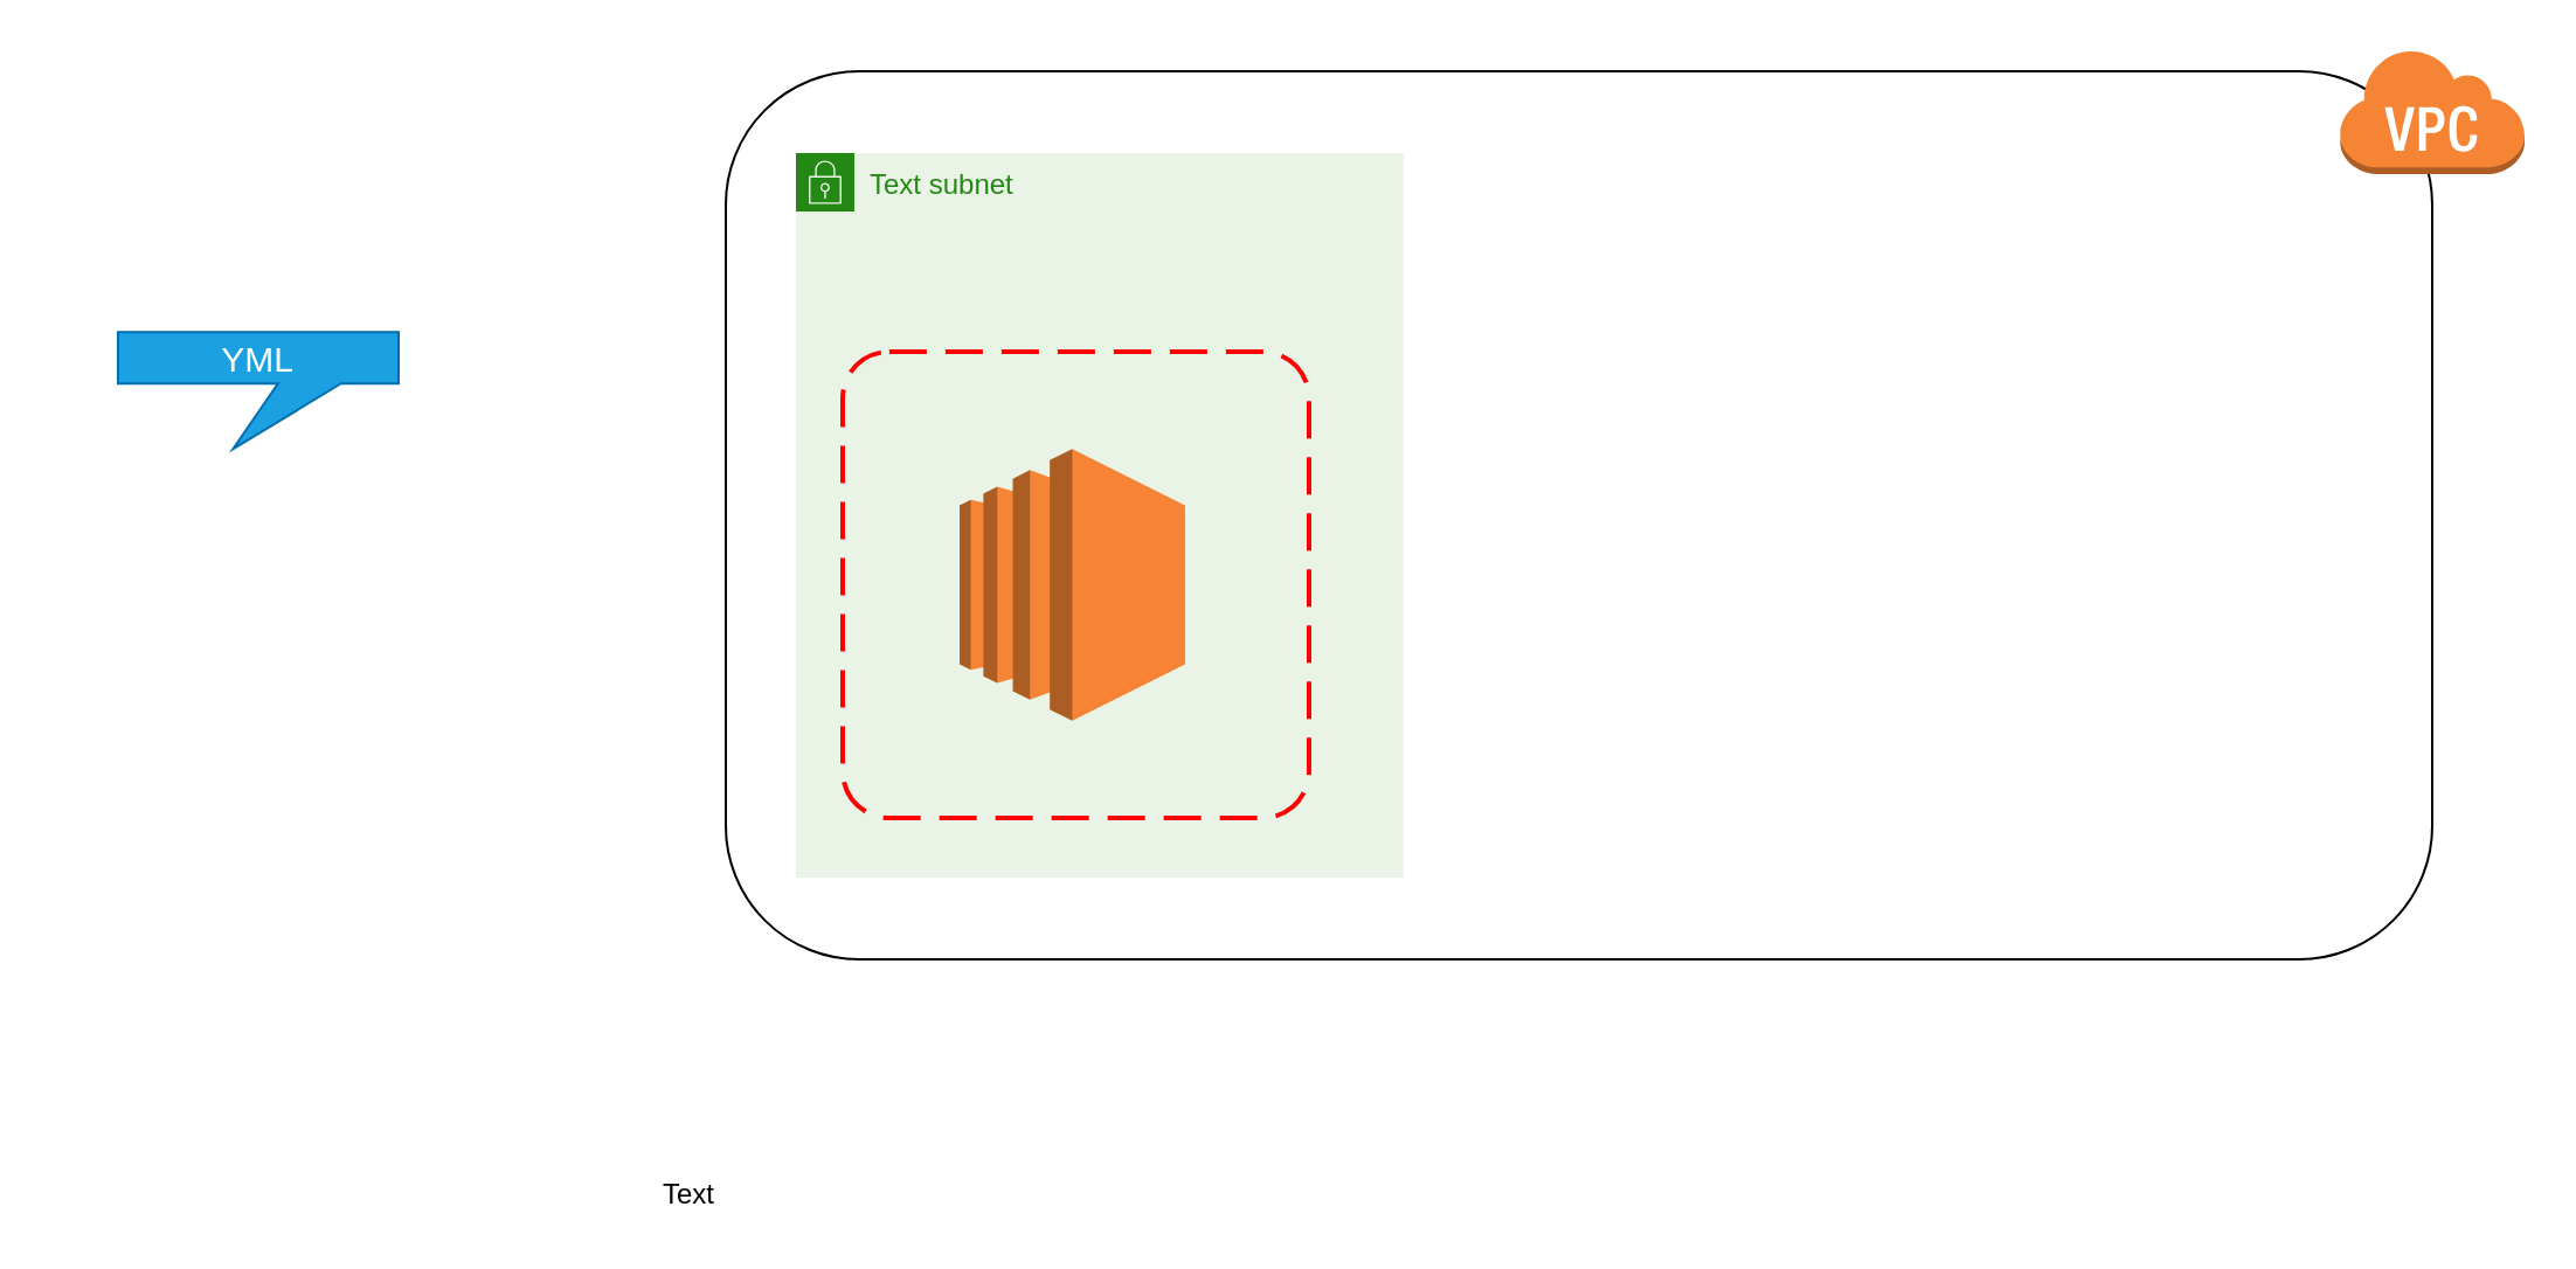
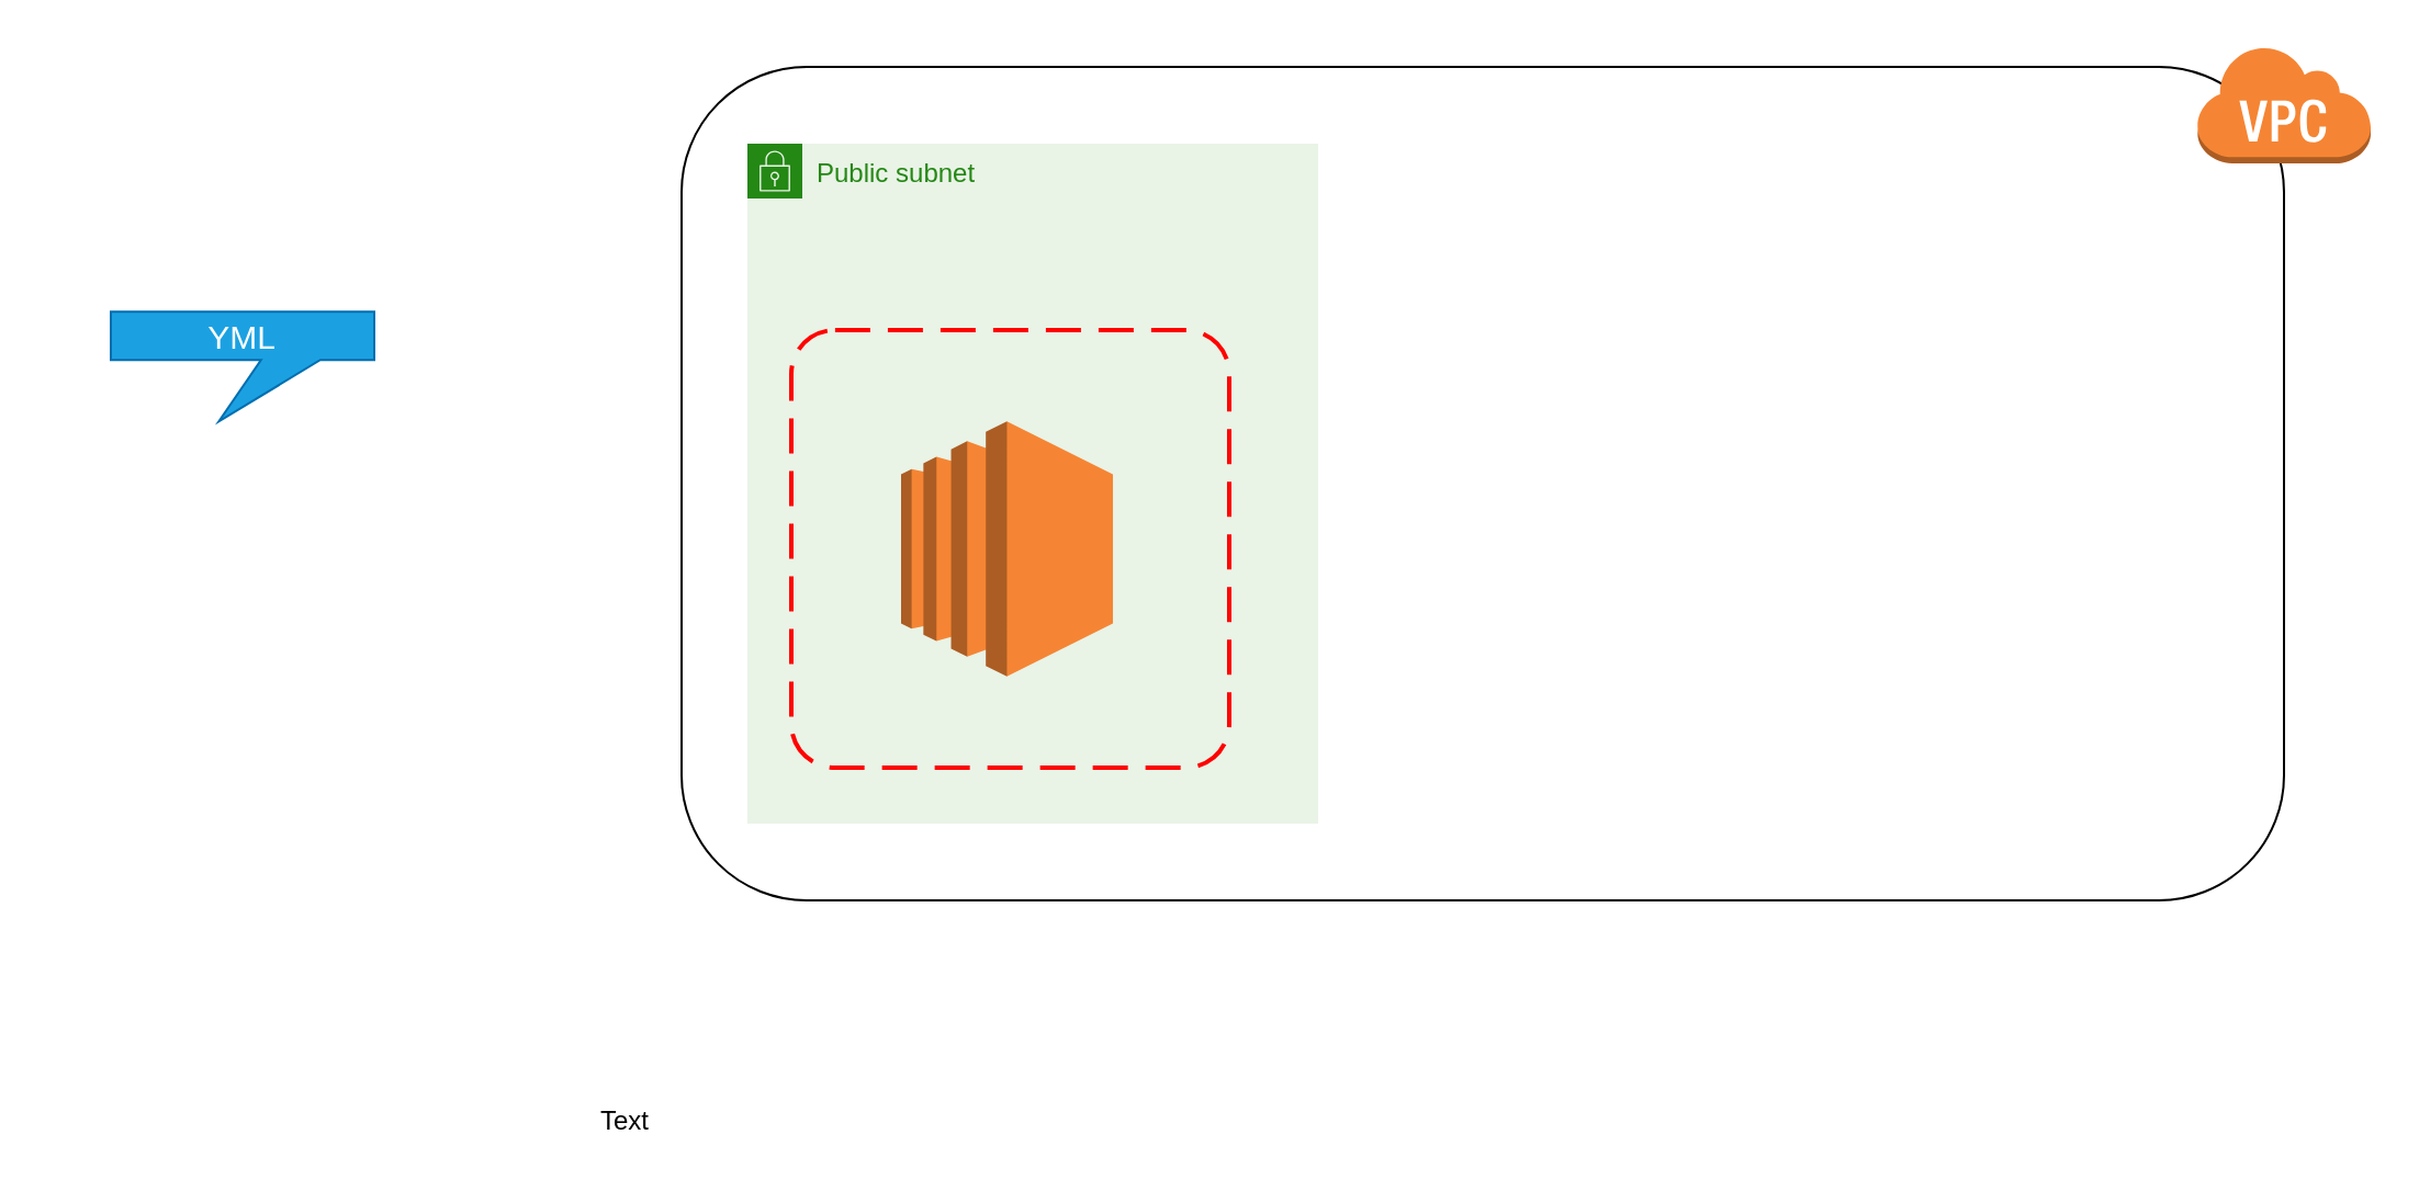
- <mxCell id="4" value="Text subnet" style="points=[[0,0],[0.25,0],[0.5,0],[0.75,0],[1,0],[1,0.25],[1,0.5],[1,0.75],[1,1],[0.75,1],[0.5,1],[0.25,1],[0,1],[0,0.75],[0,0.5],[0,0.25]];outlineConnect=0;gradientColor=none;html=1;whiteSpace=wrap;fontSize=12;fontStyle=0;shape=mxgraph.aws4.group;grIcon=mxgraph.aws4.group_security_group;grStroke=0;strokeColor=#248814;fillColor=#E9F3E6;verticalAlign=top;align=left;spacingLeft=30;fontColor=#248814;dashed=0;" vertex="1" parent="1"><mxGeometry x="340" y="65" width="260" height="310" as="geometry" /></mxCell>
+ <mxCell id="4" value="Public subnet" style="points=[[0,0],[0.25,0],[0.5,0],[0.75,0],[1,0],[1,0.25],[1,0.5],[1,0.75],[1,1],[0.75,1],[0.5,1],[0.25,1],[0,1],[0,0.75],[0,0.5],[0,0.25]];outlineConnect=0;gradientColor=none;html=1;whiteSpace=wrap;fontSize=12;fontStyle=0;shape=mxgraph.aws4.group;grIcon=mxgraph.aws4.group_security_group;grStroke=0;strokeColor=#248814;fillColor=#E9F3E6;verticalAlign=top;align=left;spacingLeft=30;fontColor=#248814;dashed=0;" vertex="1" parent="1"><mxGeometry x="340" y="65" width="260" height="310" as="geometry" /></mxCell>
- <mxCell id="7" value="Text" style="text;html=1;align=center;verticalAlign=middle;resizable=0;points=[];autosize=1;" vertex="1" parent="1"><mxGeometry x="274" y="501" width="40" height="20" as="geometry" /></mxCell>
+ <mxCell id="7" value="Text" style="text;html=1;align=center;verticalAlign=middle;resizable=0;points=[];autosize=1;" vertex="1" parent="1"><mxGeometry x="264" y="501" width="40" height="20" as="geometry" /></mxCell>
